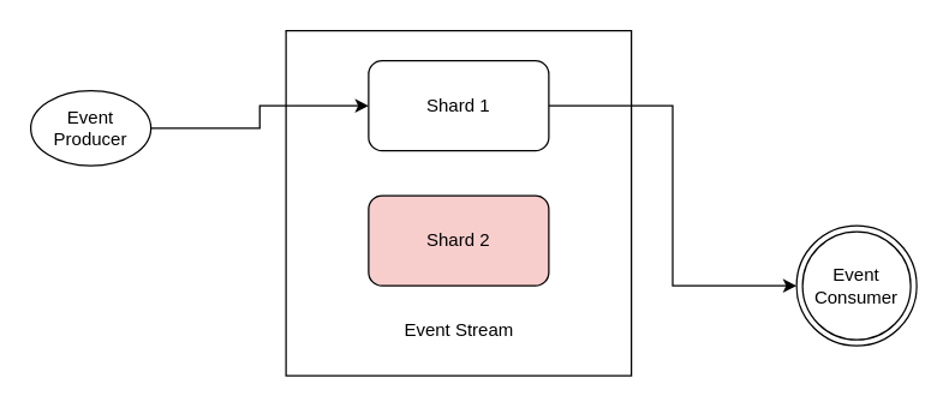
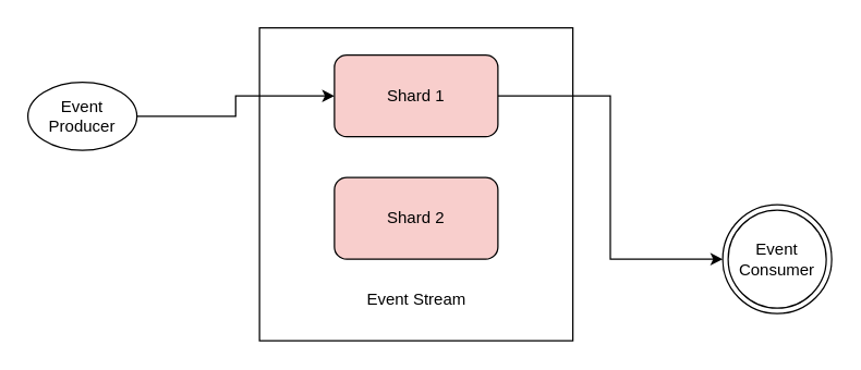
- <mxCell id="7" value="Shard 1" style="rounded=1;whiteSpace=wrap;html=1;" vertex="1" parent="1"><mxGeometry x="245" y="40" width="120" height="60" as="geometry" /></mxCell>
+ <mxCell id="7" value="Shard 1" style="rounded=1;whiteSpace=wrap;html=1;fillColor=#f8cecc;" vertex="1" parent="1"><mxGeometry x="245" y="40" width="120" height="60" as="geometry" /></mxCell>
